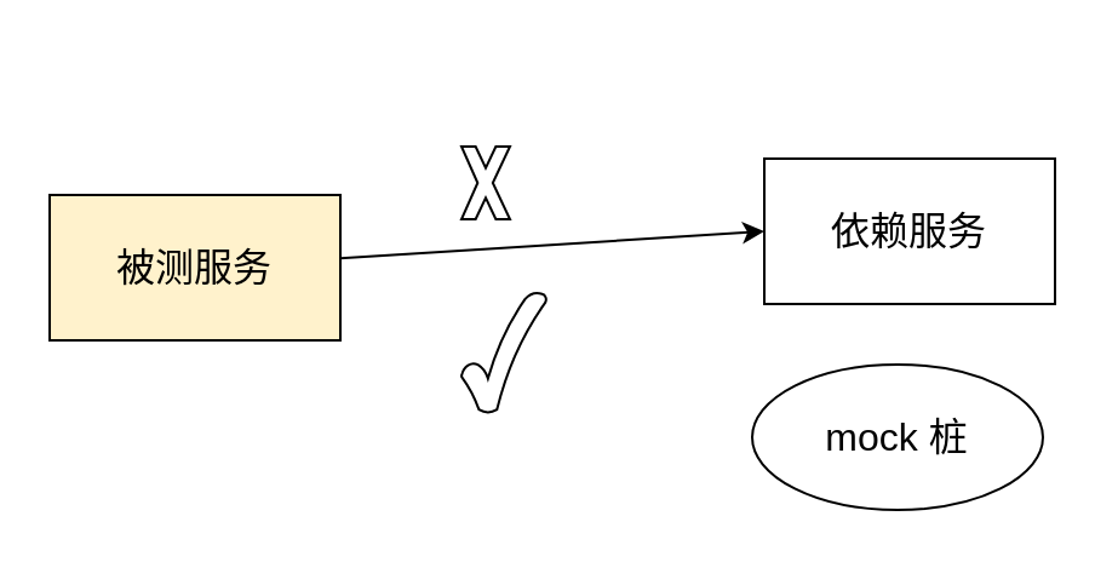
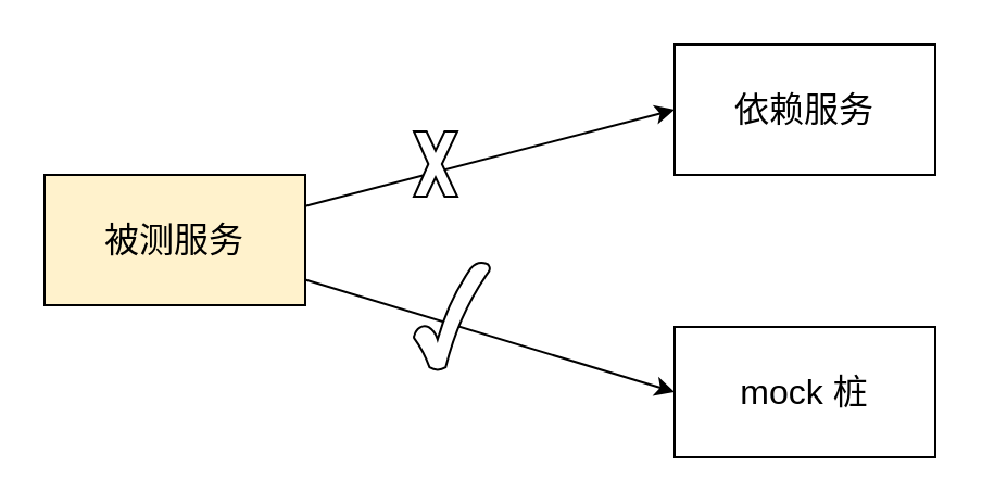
- <mxCell id="5" value="&lt;font style=&quot;font-size: 16px;&quot;&gt;依赖服务&lt;/font&gt;" style="rounded=0;whiteSpace=wrap;html=1;" vertex="1" parent="1"><mxGeometry x="315" y="65" width="120" height="60" as="geometry" /></mxCell>
+ <mxCell id="5" value="&lt;font style=&quot;font-size: 16px;&quot;&gt;依赖服务&lt;/font&gt;" style="rounded=0;whiteSpace=wrap;html=1;" vertex="1" parent="1"><mxGeometry x="310" y="20" width="120" height="60" as="geometry" /></mxCell>
+ <mxCell id="3" style="rounded=0;orthogonalLoop=1;jettySize=auto;html=1;entryX=0;entryY=0.5;entryDx=0;entryDy=0;" edge="1" parent="1" source="4" target="6"><mxGeometry relative="1" as="geometry" /></mxCell>
- <mxCell id="6" value="&lt;font style=&quot;font-size: 16px;&quot;&gt;mock 桩&lt;/font&gt;" style="ellipse;whiteSpace=wrap;html=1;" vertex="1" parent="1"><mxGeometry x="310" y="150" width="120" height="60" as="geometry" /></mxCell>
+ <mxCell id="6" value="&lt;font style=&quot;font-size: 16px;&quot;&gt;mock 桩&lt;/font&gt;" style="rounded=0;whiteSpace=wrap;html=1;" vertex="1" parent="1"><mxGeometry x="310" y="150" width="120" height="60" as="geometry" /></mxCell>
